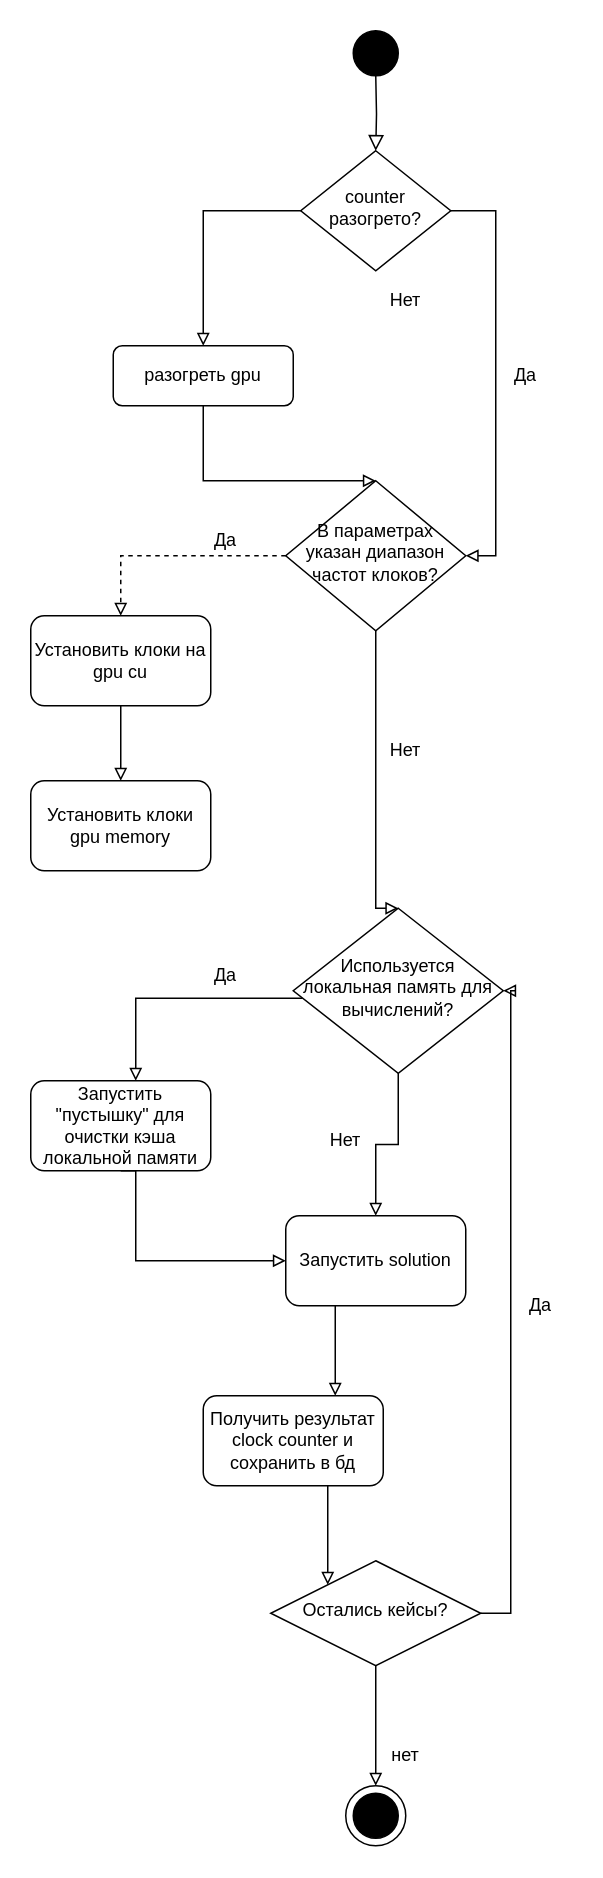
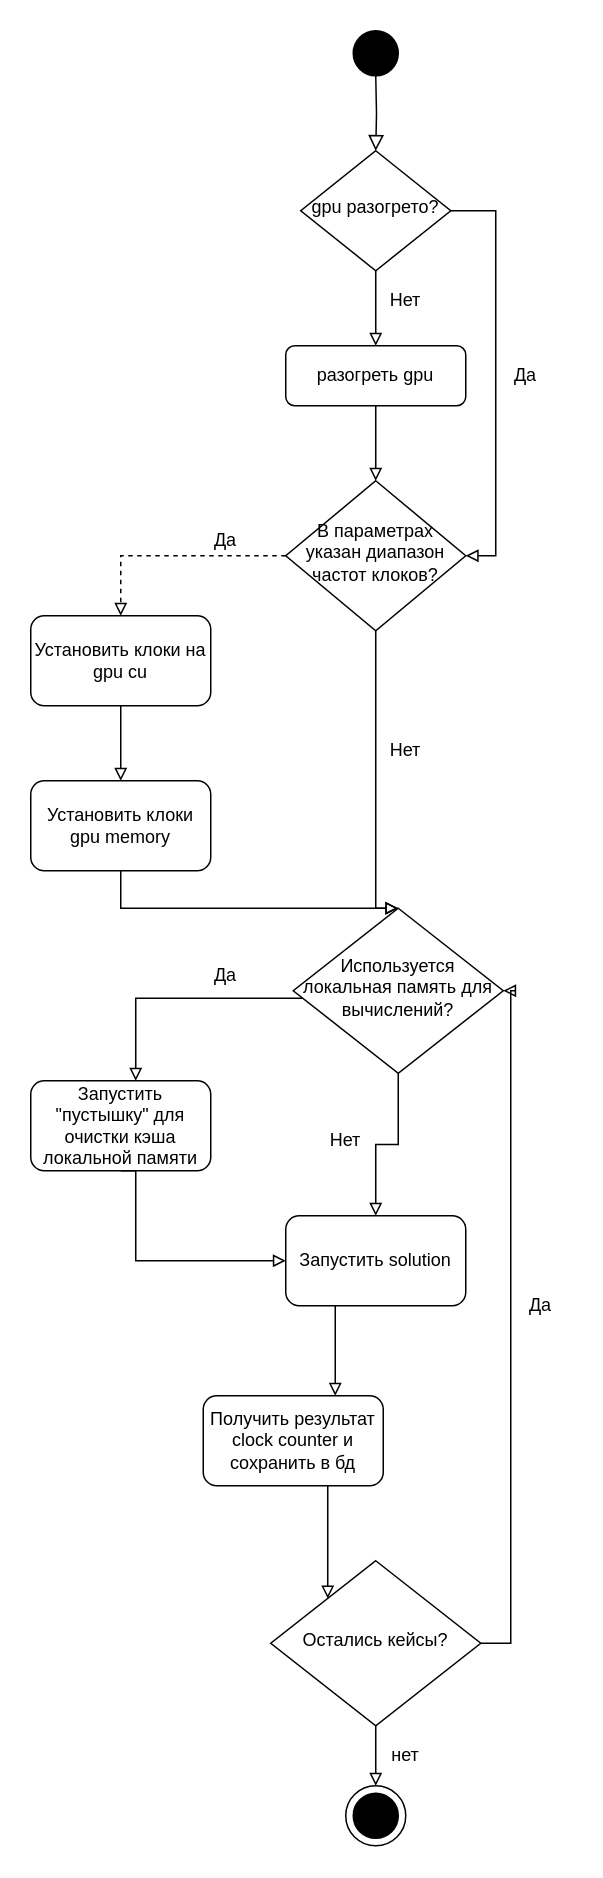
- <mxCell id="5" value="counter разогрето?" style="rhombus;whiteSpace=wrap;html=1;shadow=0;fontFamily=Helvetica;fontSize=12;align=center;strokeWidth=1;spacing=6;spacingTop=-4;" parent="1" vertex="1"><mxGeometry x="200" y="100" width="100" height="80" as="geometry" /></mxCell>
+ <mxCell id="5" value="gpu разогрето?" style="rhombus;whiteSpace=wrap;html=1;shadow=0;fontFamily=Helvetica;fontSize=12;align=center;strokeWidth=1;spacing=6;spacingTop=-4;" parent="1" vertex="1"><mxGeometry x="200" y="100" width="100" height="80" as="geometry" /></mxCell>
- <mxCell id="13" value="разогреть gpu" style="rounded=1;whiteSpace=wrap;html=1;fontSize=12;glass=0;strokeWidth=1;shadow=0;" parent="1" vertex="1"><mxGeometry x="75" y="230" width="120" height="40" as="geometry" /></mxCell>
+ <mxCell id="13" value="разогреть gpu" style="rounded=1;whiteSpace=wrap;html=1;fontSize=12;glass=0;strokeWidth=1;shadow=0;" parent="1" vertex="1"><mxGeometry x="190" y="230" width="120" height="40" as="geometry" /></mxCell>
+ <mxCell id="34" style="edgeStyle=elbowEdgeStyle;rounded=0;orthogonalLoop=1;jettySize=auto;html=1;endArrow=block;endFill=0;entryX=0.5;entryY=0;entryDx=0;entryDy=0;" edge="1" parent="1" source="35" target="19"><mxGeometry relative="1" as="geometry"><Array as="points"><mxPoint x="80" y="610" /></Array></mxGeometry></mxCell>
- <mxCell id="32" value="Остались кейсы?" style="rhombus;whiteSpace=wrap;html=1;shadow=0;fontFamily=Helvetica;fontSize=12;align=center;strokeWidth=1;spacing=6;spacingTop=-4;" parent="1" vertex="1"><mxGeometry x="180" y="1040" width="140" height="70" as="geometry" /></mxCell>
+ <mxCell id="32" value="Остались кейсы?" style="rhombus;whiteSpace=wrap;html=1;shadow=0;fontFamily=Helvetica;fontSize=12;align=center;strokeWidth=1;spacing=6;spacingTop=-4;" parent="1" vertex="1"><mxGeometry x="180" y="1040" width="140" height="110" as="geometry" /></mxCell>
